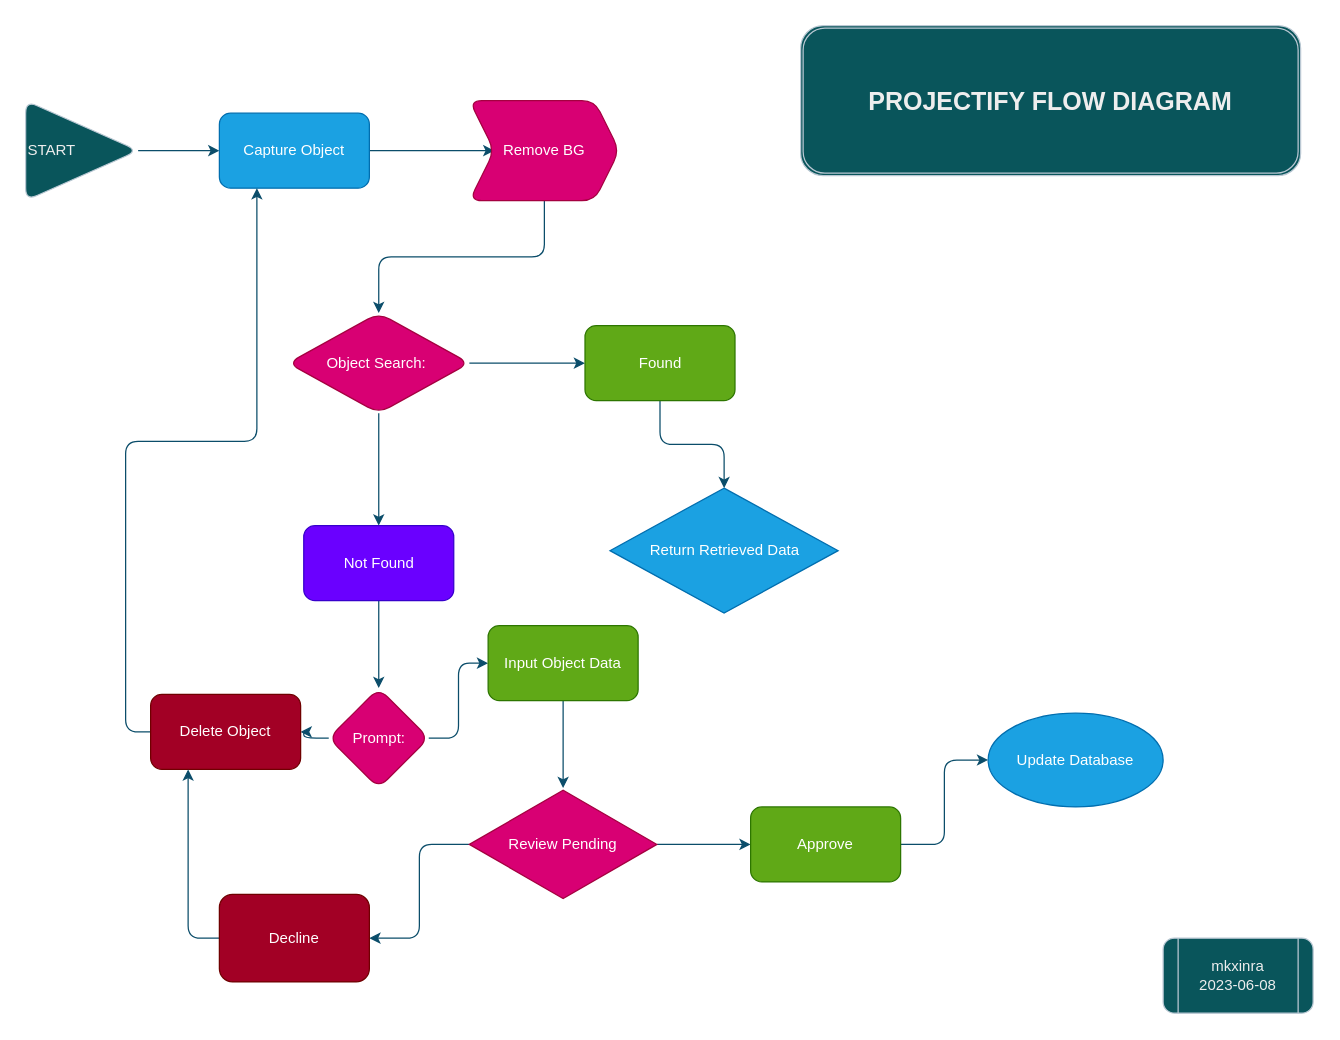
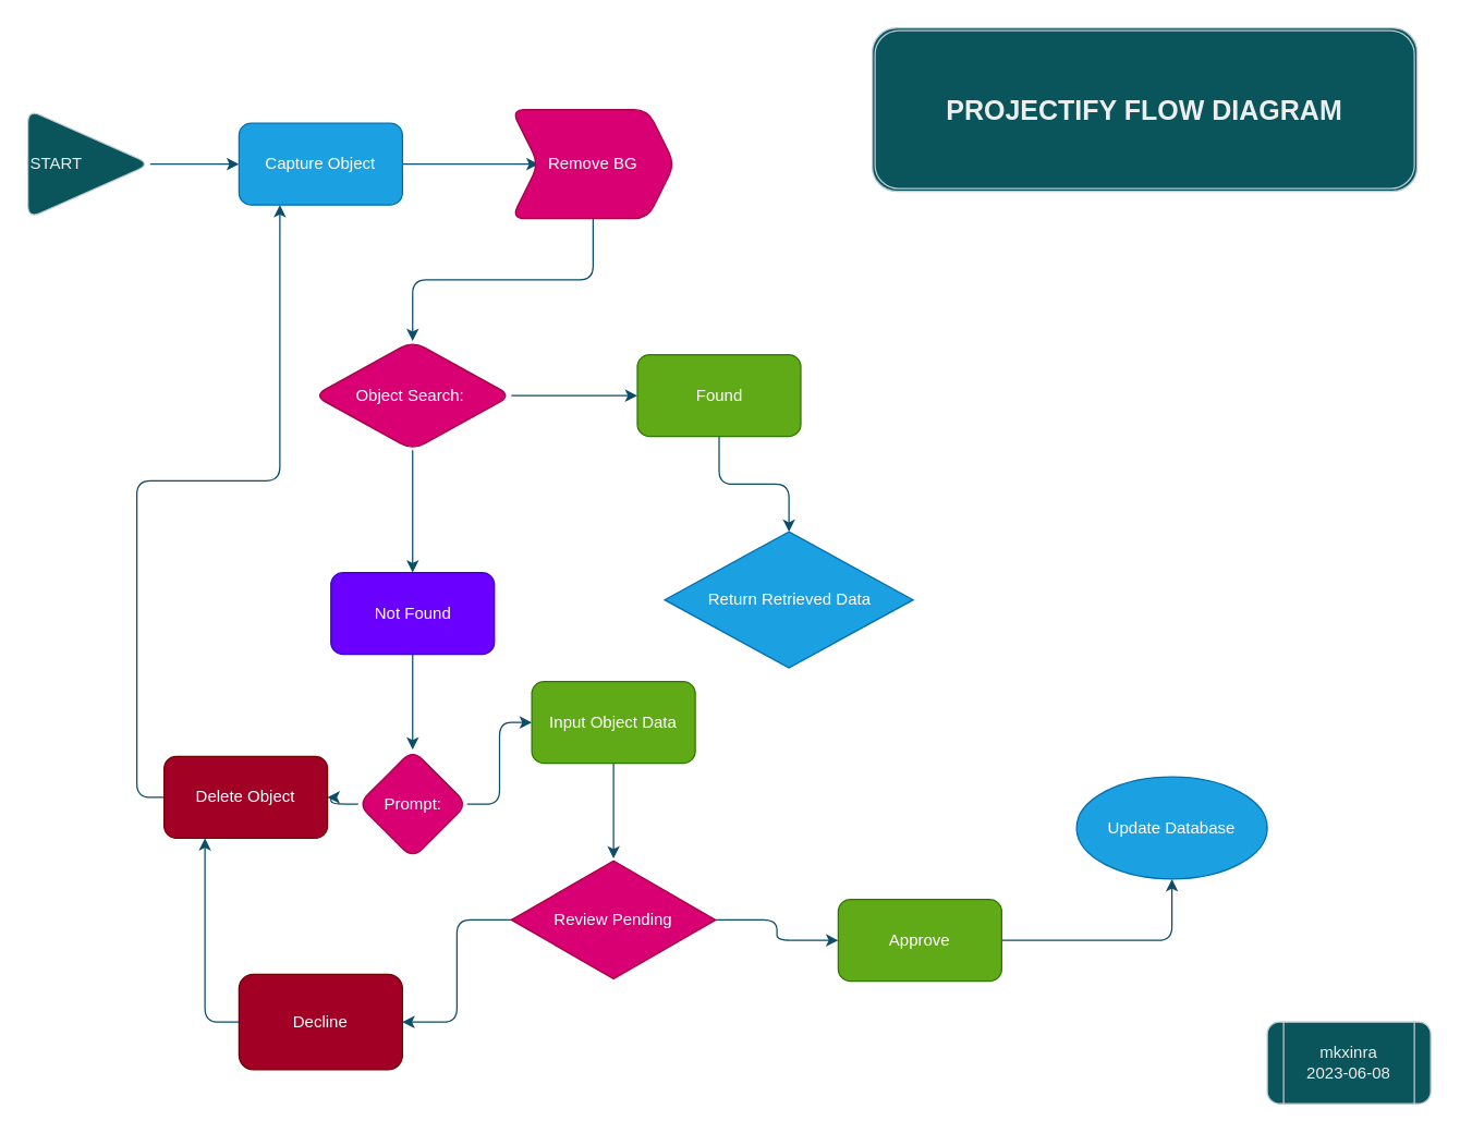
- <mxCell id="28" value="Approve" style="whiteSpace=wrap;html=1;fillColor=#60a917;fontColor=#ffffff;strokeColor=#2D7600;rounded=1;labelBackgroundColor=none;" parent="1" vertex="1"><mxGeometry x="600" y="645" width="120" height="60" as="geometry" /></mxCell>
+ <mxCell id="28" value="Approve" style="whiteSpace=wrap;html=1;fillColor=#60a917;fontColor=#ffffff;strokeColor=#2D7600;rounded=1;labelBackgroundColor=none;" parent="1" vertex="1"><mxGeometry x="615" y="660" width="120" height="60" as="geometry" /></mxCell>
